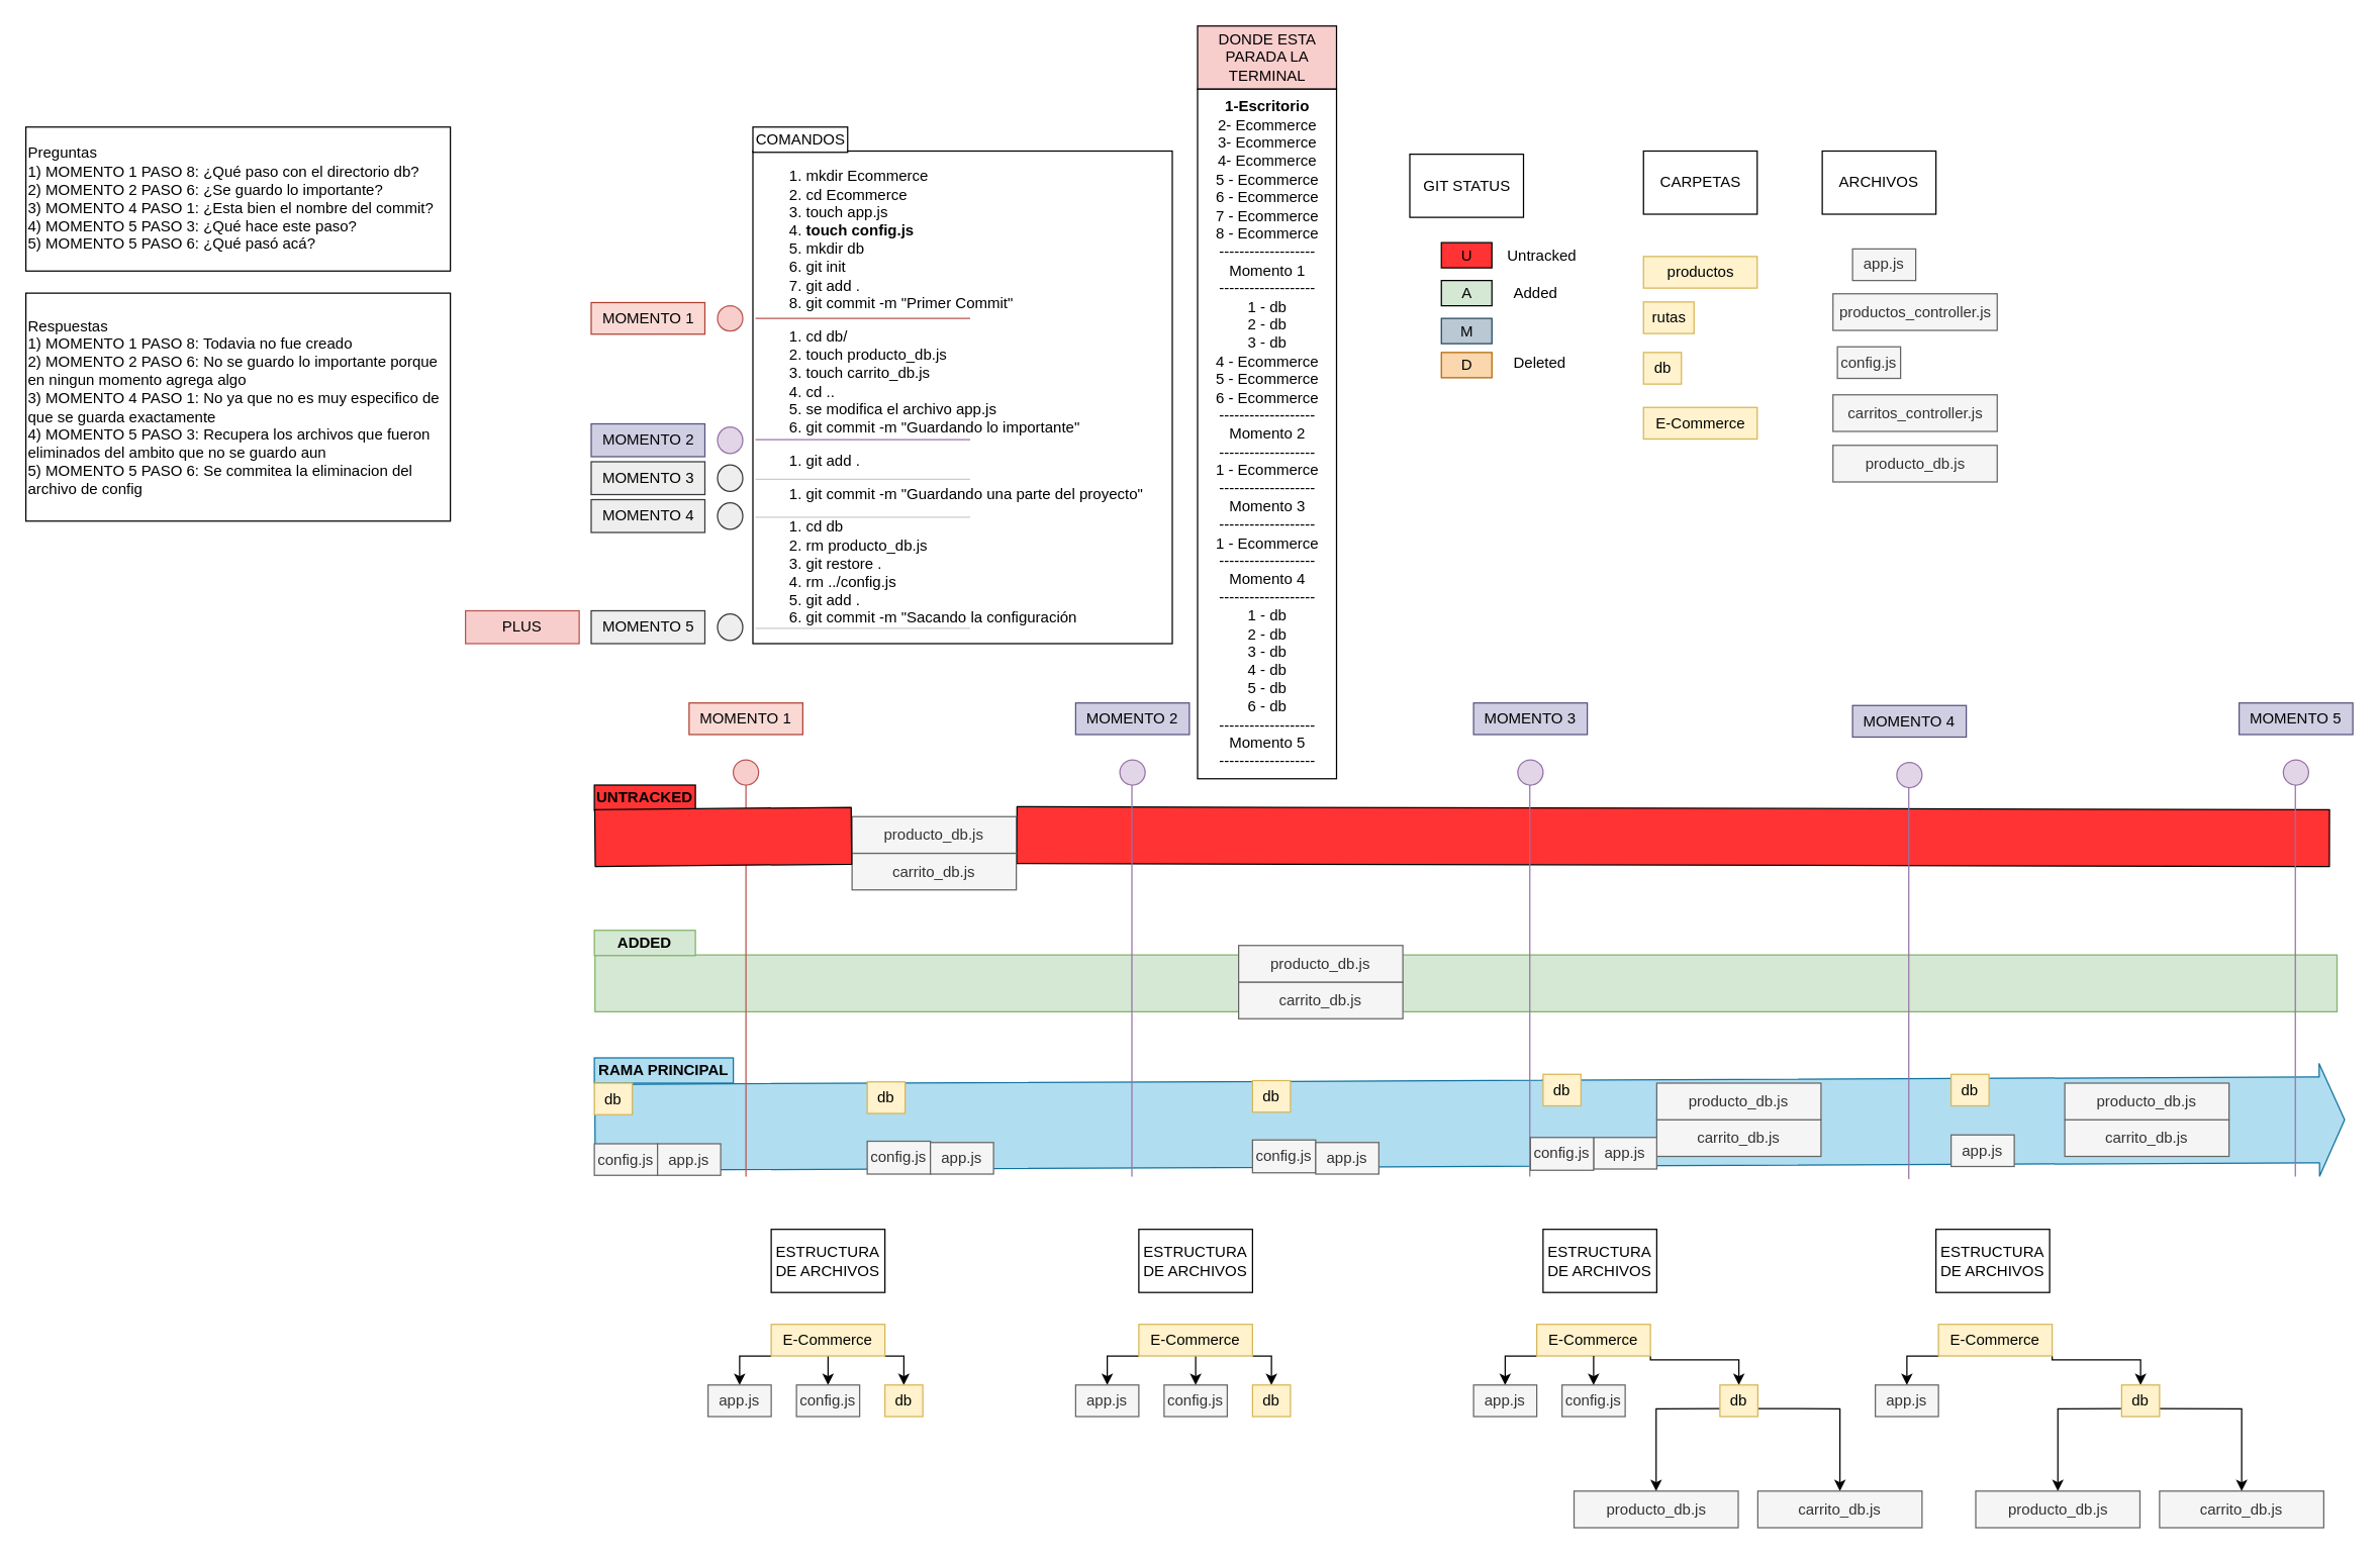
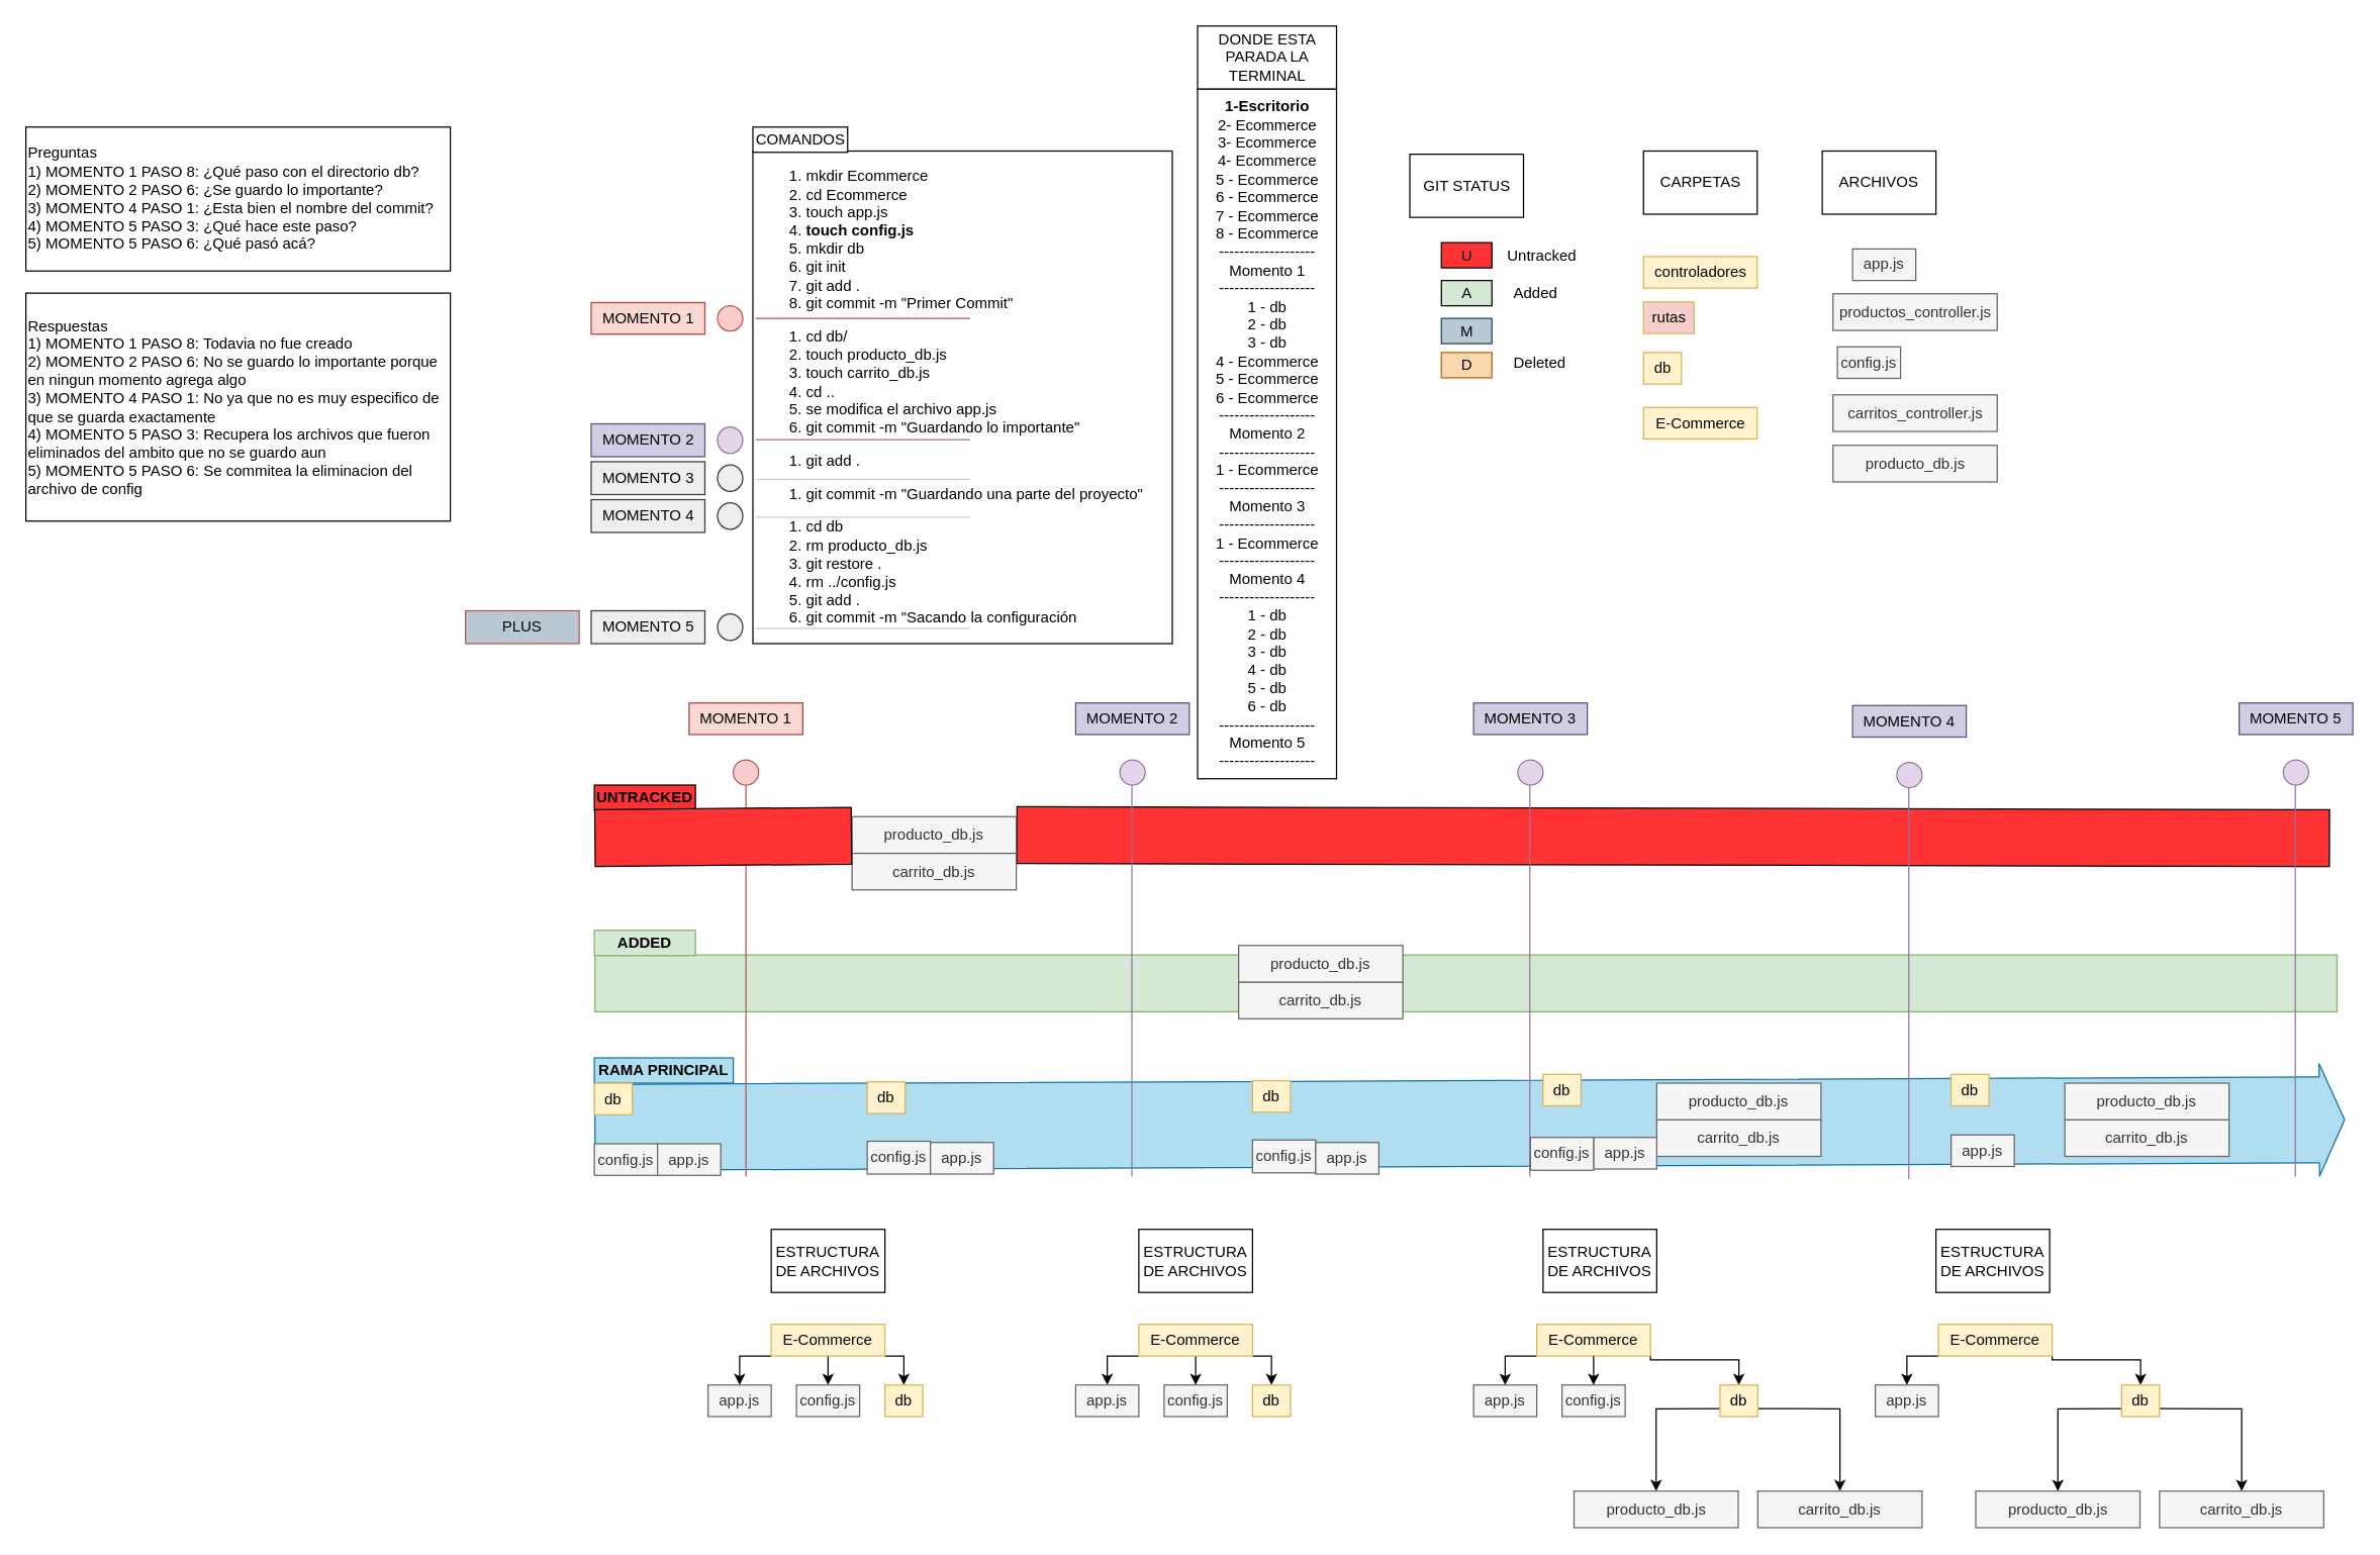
- <mxCell id="29" value="DONDE ESTA PARADA LA TERMINAL" style="rounded=0;whiteSpace=wrap;html=1;fillColor=#f8cecc;" parent="1" vertex="1"><mxGeometry x="947.5" y="20" width="110" height="50" as="geometry" /></mxCell>
+ <mxCell id="29" value="DONDE ESTA PARADA LA TERMINAL" style="rounded=0;whiteSpace=wrap;html=1;" parent="1" vertex="1"><mxGeometry x="947.5" y="20" width="110" height="50" as="geometry" /></mxCell>
- <mxCell id="19" value="productos" style="rounded=0;whiteSpace=wrap;html=1;fillColor=#fff2cc;strokeColor=#d6b656;" parent="1" vertex="1"><mxGeometry x="1300.5" y="202.5" width="90" height="25" as="geometry" /></mxCell>
+ <mxCell id="19" value="controladores" style="rounded=0;whiteSpace=wrap;html=1;fillColor=#fff2cc;strokeColor=#d6b656;" parent="1" vertex="1"><mxGeometry x="1300.5" y="202.5" width="90" height="25" as="geometry" /></mxCell>
- <mxCell id="20" value="rutas" style="rounded=0;whiteSpace=wrap;html=1;fillColor=#fff2cc;strokeColor=#d6b656;" parent="1" vertex="1"><mxGeometry x="1300.5" y="238.5" width="40" height="25" as="geometry" /></mxCell>
+ <mxCell id="20" value="rutas" style="rounded=0;whiteSpace=wrap;html=1;fillColor=#f8cecc;strokeColor=#d6b656;" parent="1" vertex="1"><mxGeometry x="1300.5" y="238.5" width="40" height="25" as="geometry" /></mxCell>
- <mxCell id="69" value="PLUS" style="rounded=0;whiteSpace=wrap;html=1;fillColor=#f8cecc;strokeColor=#b85450;" parent="1" vertex="1"><mxGeometry x="368" y="483" width="90" height="26" as="geometry" /></mxCell>
+ <mxCell id="69" value="PLUS" style="rounded=0;whiteSpace=wrap;html=1;fillColor=#bac8d3;strokeColor=#b85450;" parent="1" vertex="1"><mxGeometry x="368" y="483" width="90" height="26" as="geometry" /></mxCell>
